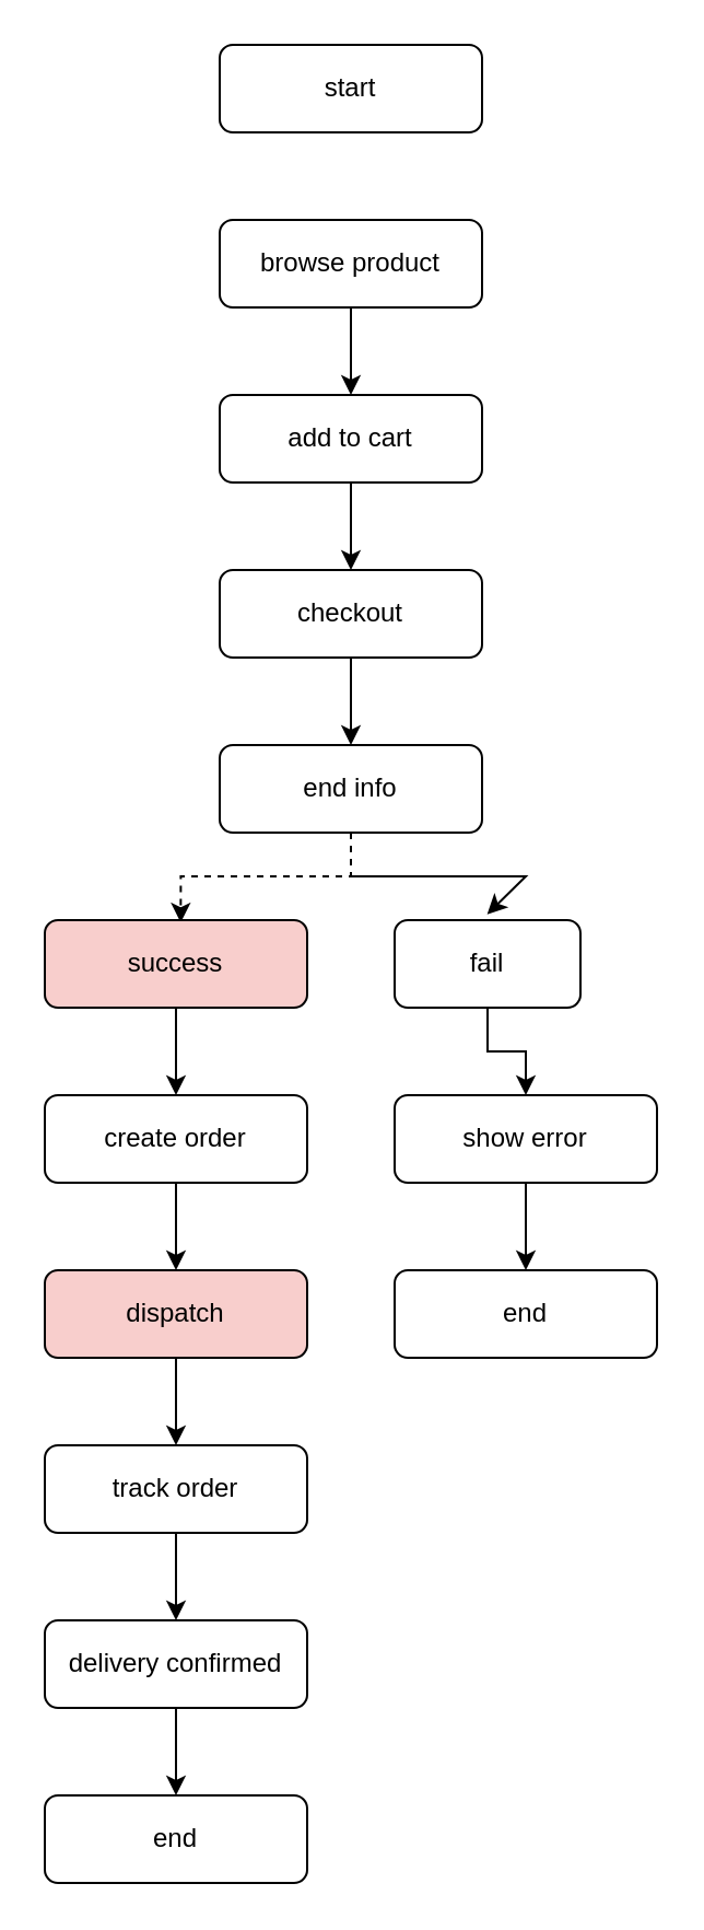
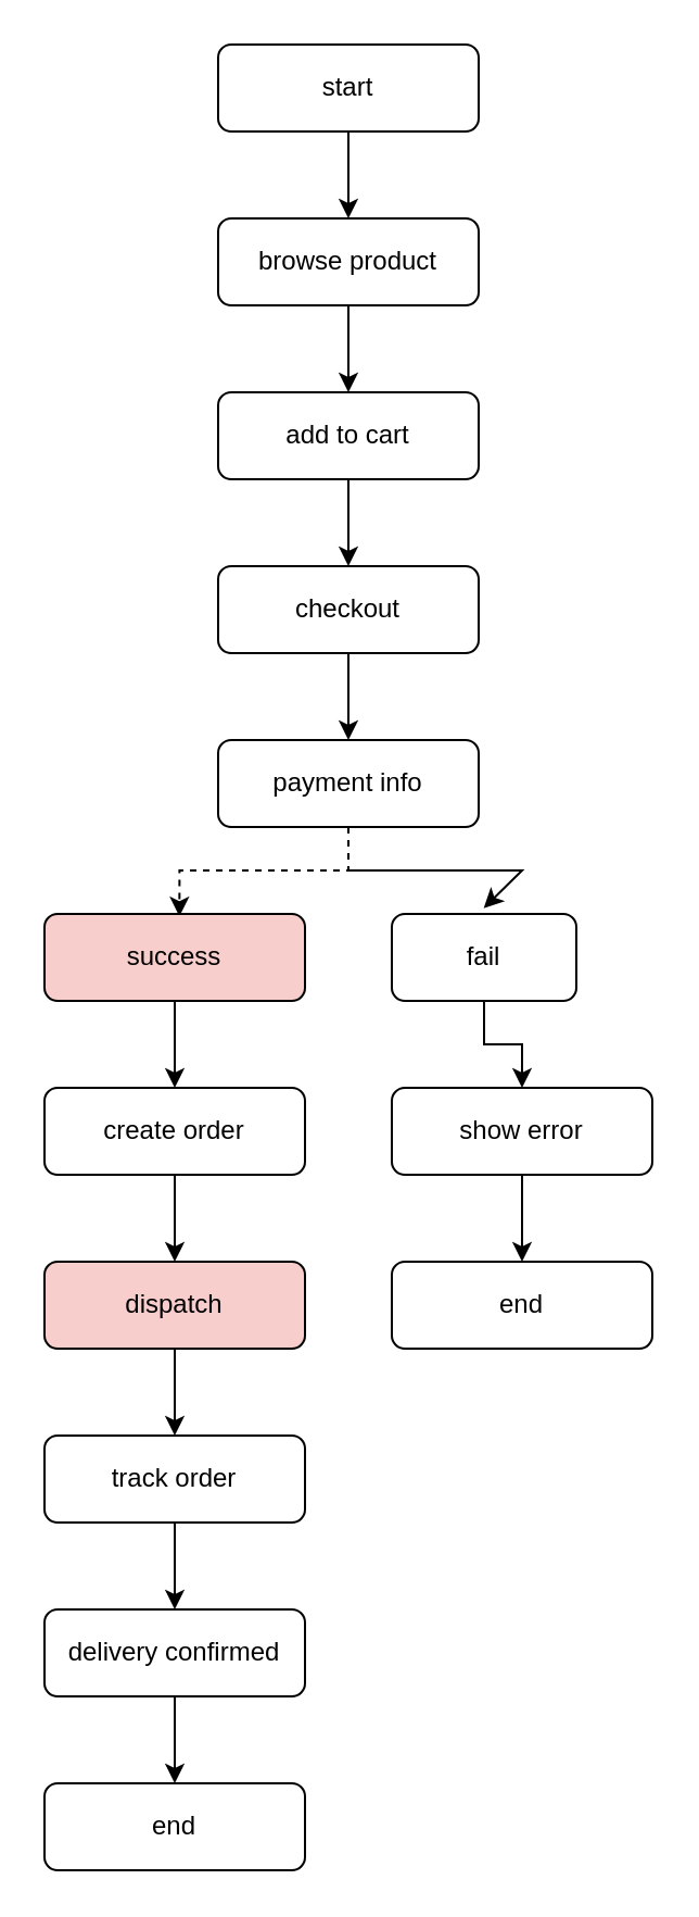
+ <mxCell id="2" style="edgeStyle=orthogonalEdgeStyle;rounded=0;orthogonalLoop=1;jettySize=auto;html=1;entryX=0.5;entryY=0;entryDx=0;entryDy=0;" edge="1" parent="1" source="3" target="5"><mxGeometry relative="1" as="geometry" /></mxCell>
- <mxCell id="11" value="end info" style="rounded=1;whiteSpace=wrap;html=1;" vertex="1" parent="1"><mxGeometry x="100" y="340" width="120" height="40" as="geometry" /></mxCell>
+ <mxCell id="11" value="payment info" style="rounded=1;whiteSpace=wrap;html=1;" vertex="1" parent="1"><mxGeometry x="100" y="340" width="120" height="40" as="geometry" /></mxCell>
